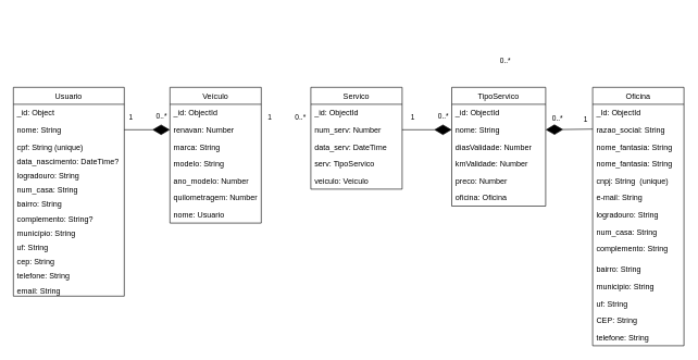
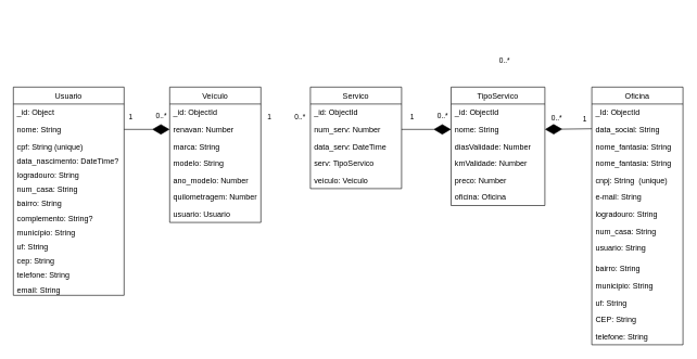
- <mxCell id="18" value="razao_social: String" style="text;strokeColor=none;fillColor=none;align=left;verticalAlign=top;spacingLeft=4;spacingRight=4;overflow=hidden;rotatable=0;points=[[0,0.5],[1,0.5]];portConstraint=eastwest;" parent="16" vertex="1"><mxGeometry y="52" width="140" height="26" as="geometry" /></mxCell>
+ <mxCell id="18" value="data_social: String" style="text;strokeColor=none;fillColor=none;align=left;verticalAlign=top;spacingLeft=4;spacingRight=4;overflow=hidden;rotatable=0;points=[[0,0.5],[1,0.5]];portConstraint=eastwest;" parent="16" vertex="1"><mxGeometry y="52" width="140" height="26" as="geometry" /></mxCell>
- <mxCell id="49" value="nome: Usuario" style="text;strokeColor=none;fillColor=none;align=left;verticalAlign=top;spacingLeft=4;spacingRight=4;overflow=hidden;rotatable=0;points=[[0,0.5],[1,0.5]];portConstraint=eastwest;" parent="42" vertex="1"><mxGeometry y="182" width="140" height="26" as="geometry" /></mxCell>
+ <mxCell id="49" value="usuario: Usuario" style="text;strokeColor=none;fillColor=none;align=left;verticalAlign=top;spacingLeft=4;spacingRight=4;overflow=hidden;rotatable=0;points=[[0,0.5],[1,0.5]];portConstraint=eastwest;" parent="42" vertex="1"><mxGeometry y="182" width="140" height="26" as="geometry" /></mxCell>
- <mxCell id="25" value="complemento: String" style="text;strokeColor=none;fillColor=none;align=left;verticalAlign=top;spacingLeft=4;spacingRight=4;overflow=hidden;rotatable=0;points=[[0,0.5],[1,0.5]];portConstraint=eastwest;" parent="16" vertex="1"><mxGeometry y="234" width="140" height="32" as="geometry" /></mxCell>
+ <mxCell id="25" value="usuario: String" style="text;strokeColor=none;fillColor=none;align=left;verticalAlign=top;spacingLeft=4;spacingRight=4;overflow=hidden;rotatable=0;points=[[0,0.5],[1,0.5]];portConstraint=eastwest;" parent="16" vertex="1"><mxGeometry y="234" width="140" height="32" as="geometry" /></mxCell>
